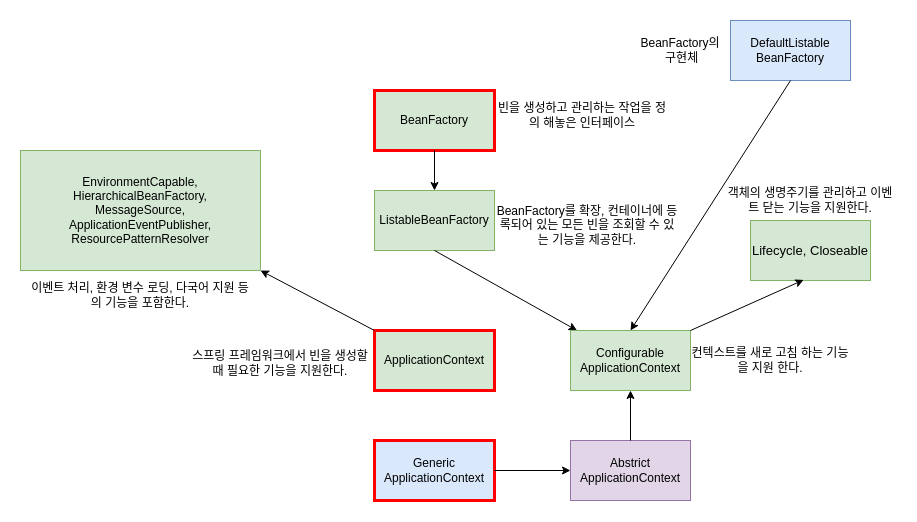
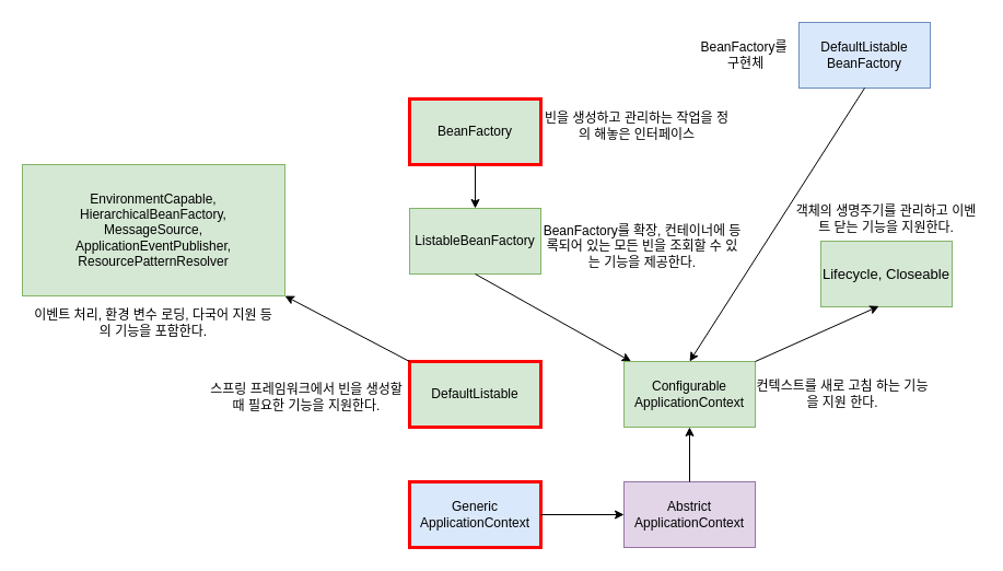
- <mxCell id="23" value="BeanFactory의&lt;div&gt;&amp;nbsp;구현체&lt;/div&gt;" style="text;html=1;align=center;verticalAlign=middle;whiteSpace=wrap;rounded=0;" parent="1" vertex="1"><mxGeometry x="620" y="35" width="120" height="30" as="geometry" /></mxCell>
+ <mxCell id="23" value="BeanFactory를&lt;div&gt;&amp;nbsp;구현체&lt;/div&gt;" style="text;html=1;align=center;verticalAlign=middle;whiteSpace=wrap;rounded=0;" parent="1" vertex="1"><mxGeometry x="620" y="35" width="120" height="30" as="geometry" /></mxCell>
- <mxCell id="2" value="ApplicationContext" style="rounded=0;whiteSpace=wrap;html=1;fillColor=#d5e8d4;strokeColor=#FF0000;strokeWidth=3;" parent="1" vertex="1"><mxGeometry x="374" y="330" width="120" height="60" as="geometry" /></mxCell>
+ <mxCell id="2" value="DefaultListable" style="rounded=0;whiteSpace=wrap;html=1;fillColor=#d5e8d4;strokeColor=#FF0000;strokeWidth=3;" parent="1" vertex="1"><mxGeometry x="374" y="330" width="120" height="60" as="geometry" /></mxCell>
